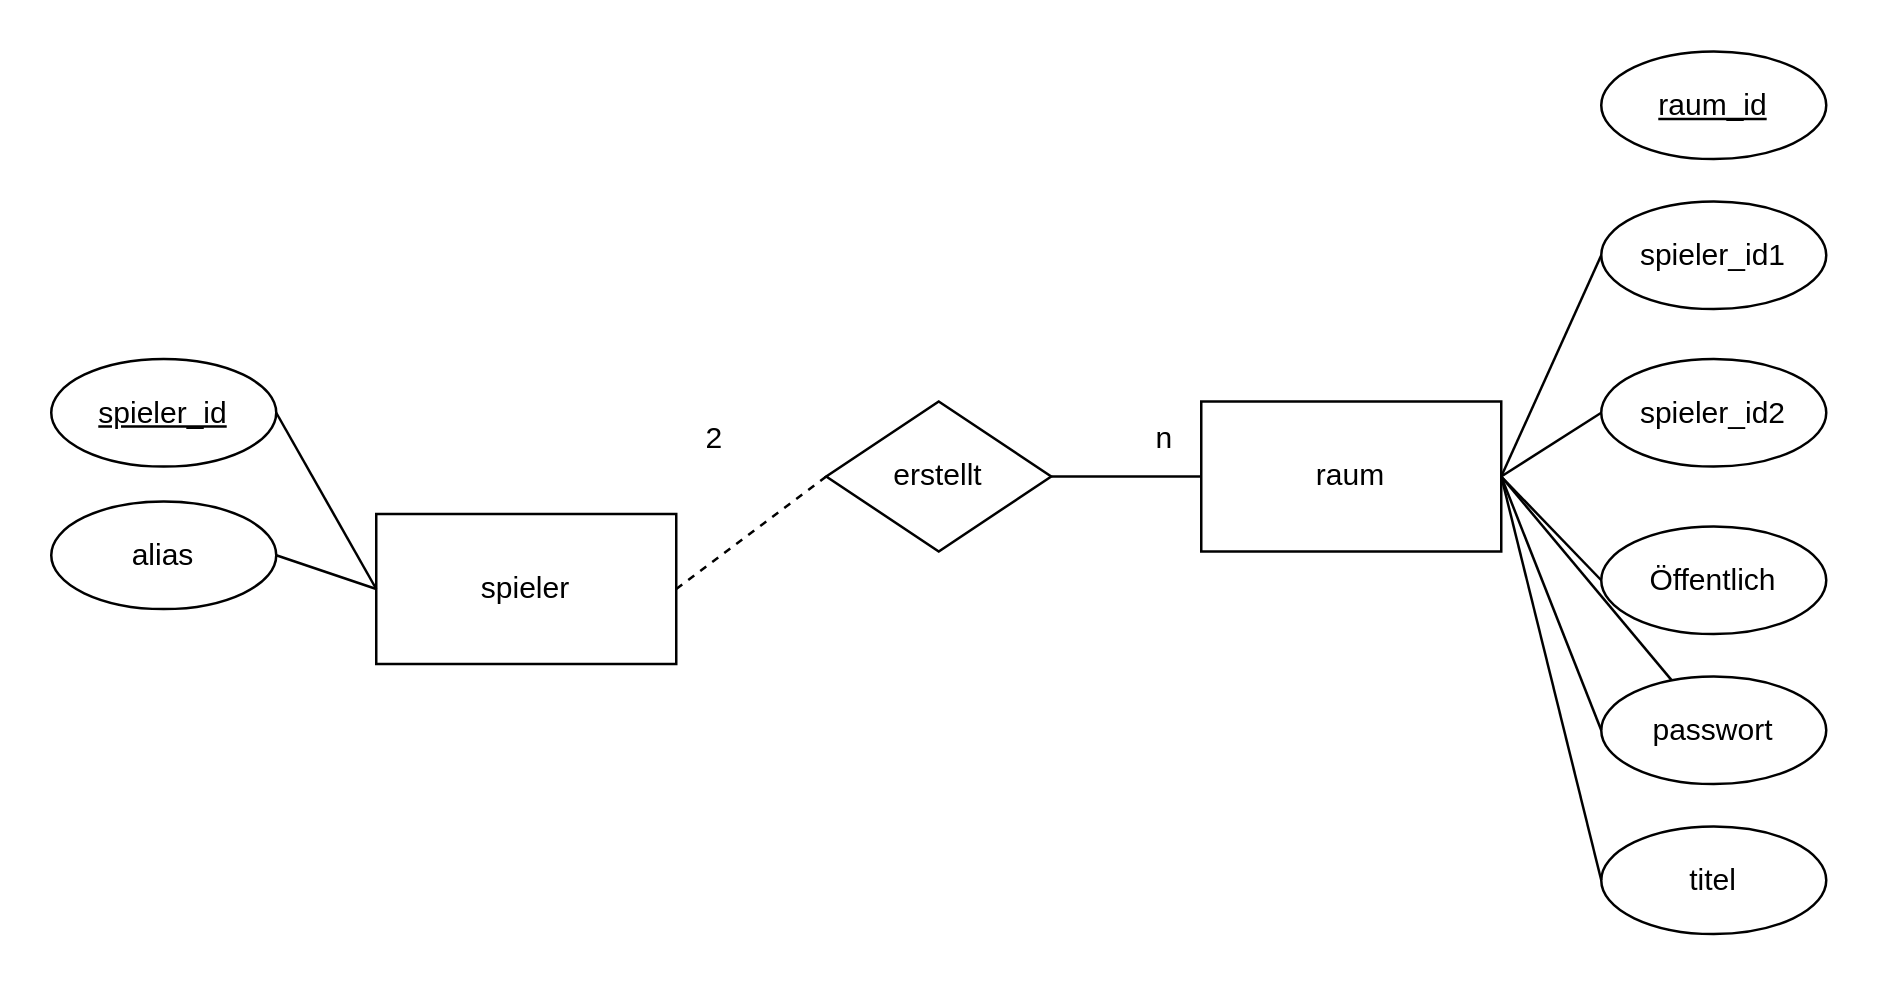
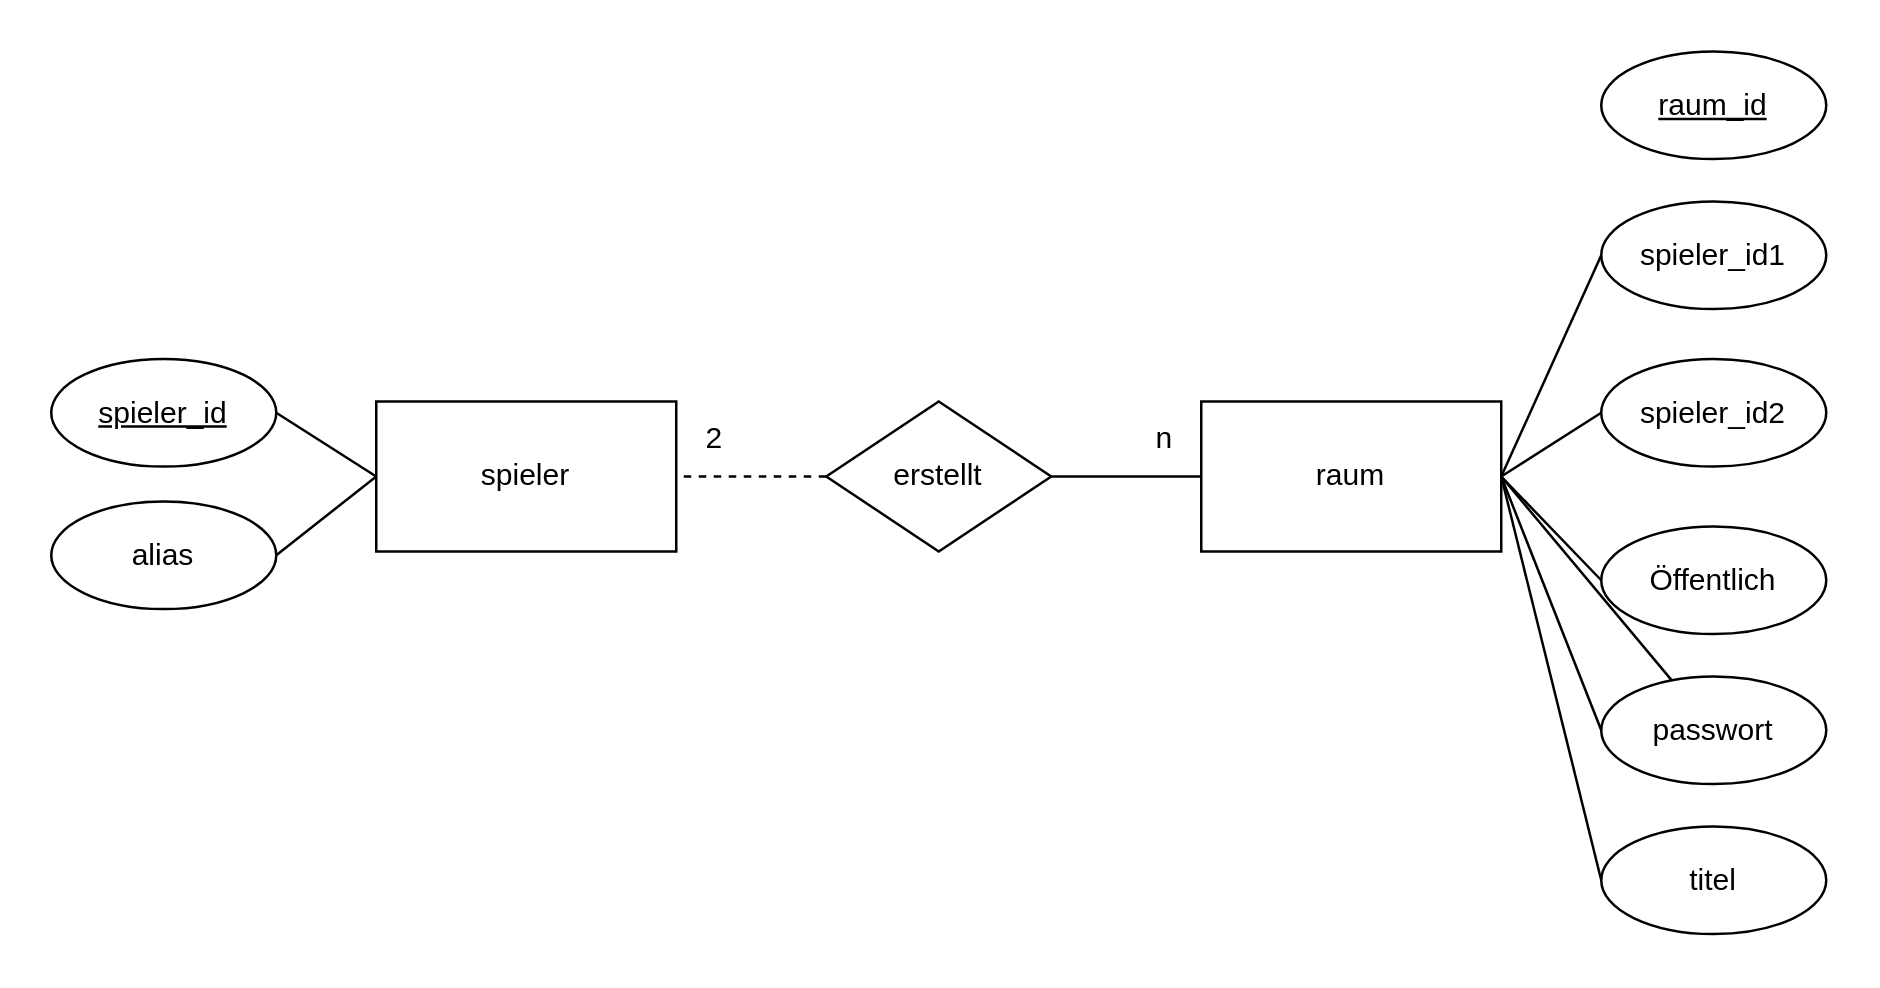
- <mxCell id="2" value="spieler" style="rounded=0;whiteSpace=wrap;html=1;" parent="1" vertex="1"><mxGeometry x="150" y="205" width="120" height="60" as="geometry" /></mxCell>
+ <mxCell id="2" value="spieler" style="rounded=0;whiteSpace=wrap;html=1;" parent="1" vertex="1"><mxGeometry x="150" y="160" width="120" height="60" as="geometry" /></mxCell>
